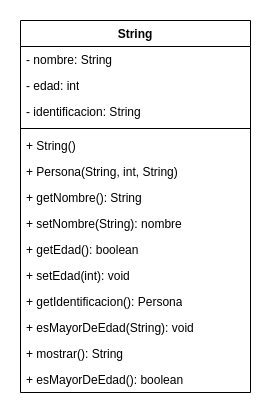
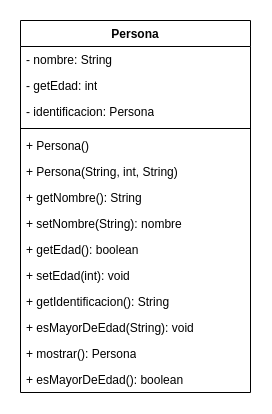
- <mxCell id="2" value="String" style="swimlane;fontStyle=1;align=center;verticalAlign=top;childLayout=stackLayout;horizontal=1;startSize=26;horizontalStack=0;resizeParent=1;resizeParentMax=0;resizeLast=0;collapsible=1;marginBottom=0;whiteSpace=wrap;html=1;" parent="1" vertex="1"><mxGeometry x="20" y="20" width="230" height="372" as="geometry" /></mxCell>
+ <mxCell id="2" value="Persona" style="swimlane;fontStyle=1;align=center;verticalAlign=top;childLayout=stackLayout;horizontal=1;startSize=26;horizontalStack=0;resizeParent=1;resizeParentMax=0;resizeLast=0;collapsible=1;marginBottom=0;whiteSpace=wrap;html=1;" parent="1" vertex="1"><mxGeometry x="20" y="20" width="230" height="372" as="geometry" /></mxCell>
- <mxCell id="4" value="- edad: int" style="text;strokeColor=none;fillColor=none;align=left;verticalAlign=top;spacingLeft=4;spacingRight=4;overflow=hidden;rotatable=0;points=[[0,0.5],[1,0.5]];portConstraint=eastwest;whiteSpace=wrap;html=1;" parent="2" vertex="1"><mxGeometry y="52" width="230" height="26" as="geometry" /></mxCell>
+ <mxCell id="4" value="- getEdad: int" style="text;strokeColor=none;fillColor=none;align=left;verticalAlign=top;spacingLeft=4;spacingRight=4;overflow=hidden;rotatable=0;points=[[0,0.5],[1,0.5]];portConstraint=eastwest;whiteSpace=wrap;html=1;" parent="2" vertex="1"><mxGeometry y="52" width="230" height="26" as="geometry" /></mxCell>
- <mxCell id="5" value="- identificacion: String" style="text;strokeColor=none;fillColor=none;align=left;verticalAlign=top;spacingLeft=4;spacingRight=4;overflow=hidden;rotatable=0;points=[[0,0.5],[1,0.5]];portConstraint=eastwest;whiteSpace=wrap;html=1;" parent="2" vertex="1"><mxGeometry y="78" width="230" height="26" as="geometry" /></mxCell>
+ <mxCell id="5" value="- identificacion: Persona" style="text;strokeColor=none;fillColor=none;align=left;verticalAlign=top;spacingLeft=4;spacingRight=4;overflow=hidden;rotatable=0;points=[[0,0.5],[1,0.5]];portConstraint=eastwest;whiteSpace=wrap;html=1;" parent="2" vertex="1"><mxGeometry y="78" width="230" height="26" as="geometry" /></mxCell>
- <mxCell id="7" value="+ String()&lt;br&gt;" style="text;strokeColor=none;fillColor=none;align=left;verticalAlign=top;spacingLeft=4;spacingRight=4;overflow=hidden;rotatable=0;points=[[0,0.5],[1,0.5]];portConstraint=eastwest;whiteSpace=wrap;html=1;" parent="2" vertex="1"><mxGeometry y="112" width="230" height="26" as="geometry" /></mxCell>
+ <mxCell id="7" value="+ Persona()&lt;br&gt;" style="text;strokeColor=none;fillColor=none;align=left;verticalAlign=top;spacingLeft=4;spacingRight=4;overflow=hidden;rotatable=0;points=[[0,0.5],[1,0.5]];portConstraint=eastwest;whiteSpace=wrap;html=1;" parent="2" vertex="1"><mxGeometry y="112" width="230" height="26" as="geometry" /></mxCell>
- <mxCell id="13" value="+ getIdentificacion(): Persona" style="text;strokeColor=none;fillColor=none;align=left;verticalAlign=top;spacingLeft=4;spacingRight=4;overflow=hidden;rotatable=0;points=[[0,0.5],[1,0.5]];portConstraint=eastwest;whiteSpace=wrap;html=1;" parent="2" vertex="1"><mxGeometry y="268" width="230" height="26" as="geometry" /></mxCell>
+ <mxCell id="13" value="+ getIdentificacion(): String" style="text;strokeColor=none;fillColor=none;align=left;verticalAlign=top;spacingLeft=4;spacingRight=4;overflow=hidden;rotatable=0;points=[[0,0.5],[1,0.5]];portConstraint=eastwest;whiteSpace=wrap;html=1;" parent="2" vertex="1"><mxGeometry y="268" width="230" height="26" as="geometry" /></mxCell>
- <mxCell id="15" value="+ mostrar(): String" style="text;strokeColor=none;fillColor=none;align=left;verticalAlign=top;spacingLeft=4;spacingRight=4;overflow=hidden;rotatable=0;points=[[0,0.5],[1,0.5]];portConstraint=eastwest;whiteSpace=wrap;html=1;" parent="2" vertex="1"><mxGeometry y="320" width="230" height="26" as="geometry" /></mxCell>
+ <mxCell id="15" value="+ mostrar(): Persona" style="text;strokeColor=none;fillColor=none;align=left;verticalAlign=top;spacingLeft=4;spacingRight=4;overflow=hidden;rotatable=0;points=[[0,0.5],[1,0.5]];portConstraint=eastwest;whiteSpace=wrap;html=1;" parent="2" vertex="1"><mxGeometry y="320" width="230" height="26" as="geometry" /></mxCell>
